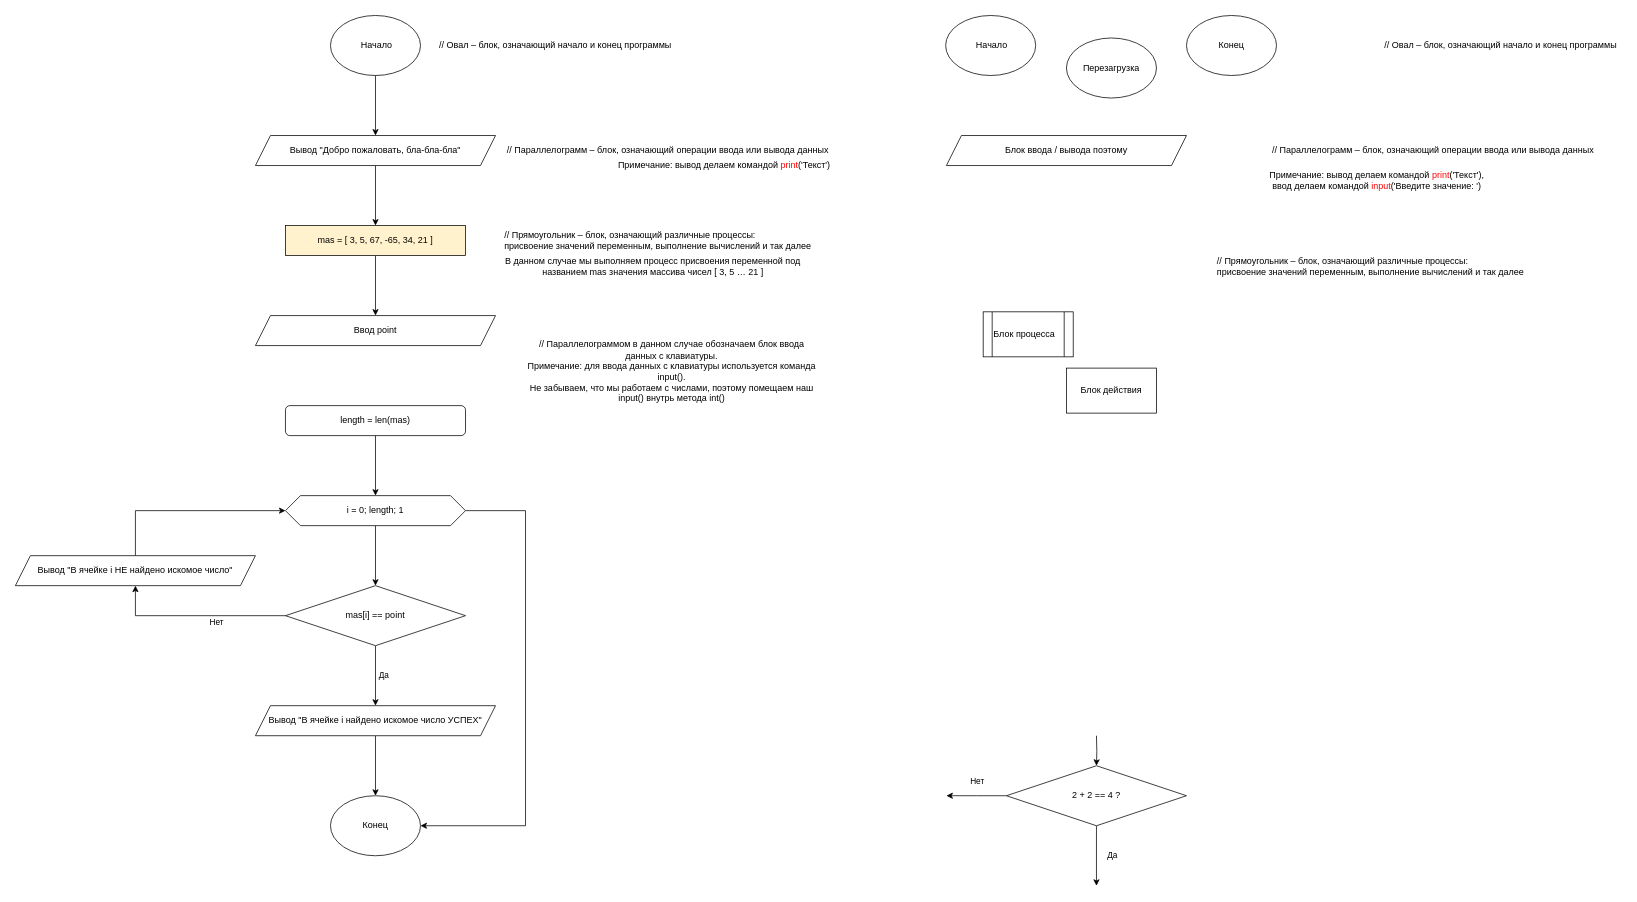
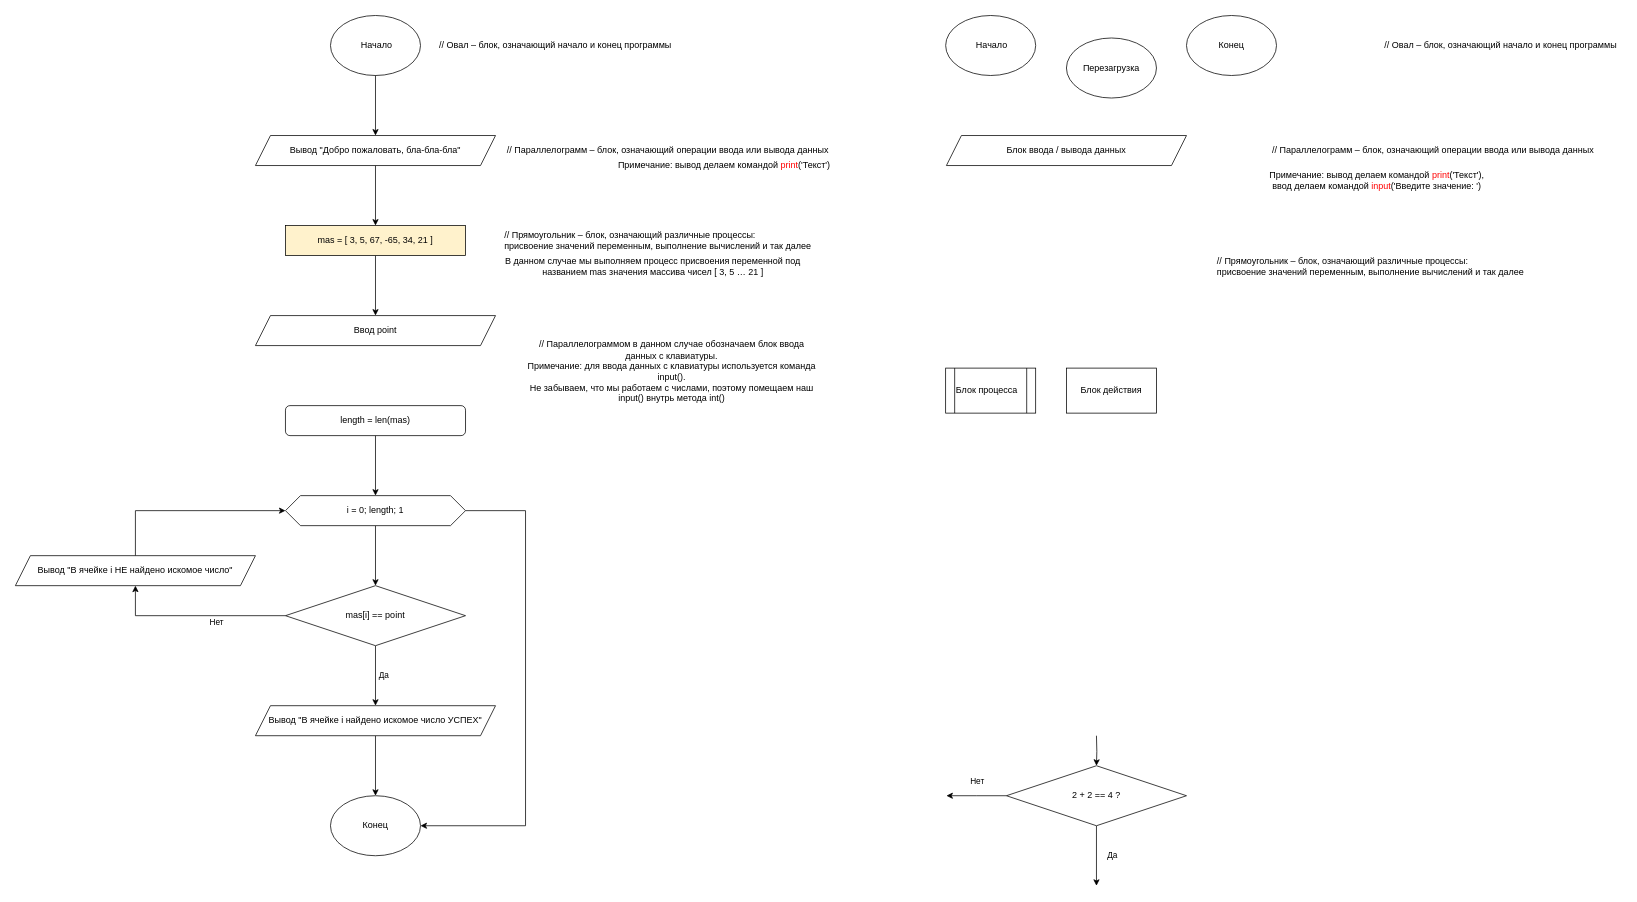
- <mxCell id="32" value="Блок ввода / вывода поэтому" style="shape=parallelogram;perimeter=parallelogramPerimeter;whiteSpace=wrap;html=1;fixedSize=1;" vertex="1" parent="1"><mxGeometry x="1261" y="180" width="320" height="40" as="geometry" /></mxCell>
+ <mxCell id="32" value="Блок ввода / вывода данных" style="shape=parallelogram;perimeter=parallelogramPerimeter;whiteSpace=wrap;html=1;fixedSize=1;" vertex="1" parent="1"><mxGeometry x="1261" y="180" width="320" height="40" as="geometry" /></mxCell>
- <mxCell id="35" value="Блок процесса" style="shape=process;whiteSpace=wrap;html=1;backgroundOutline=1;align=left;" vertex="1" parent="1"><mxGeometry x="1310" y="415" width="120" height="60" as="geometry" /></mxCell>
+ <mxCell id="35" value="Блок процесса" style="shape=process;whiteSpace=wrap;html=1;backgroundOutline=1;align=left;" vertex="1" parent="1"><mxGeometry x="1260" y="490" width="120" height="60" as="geometry" /></mxCell>
